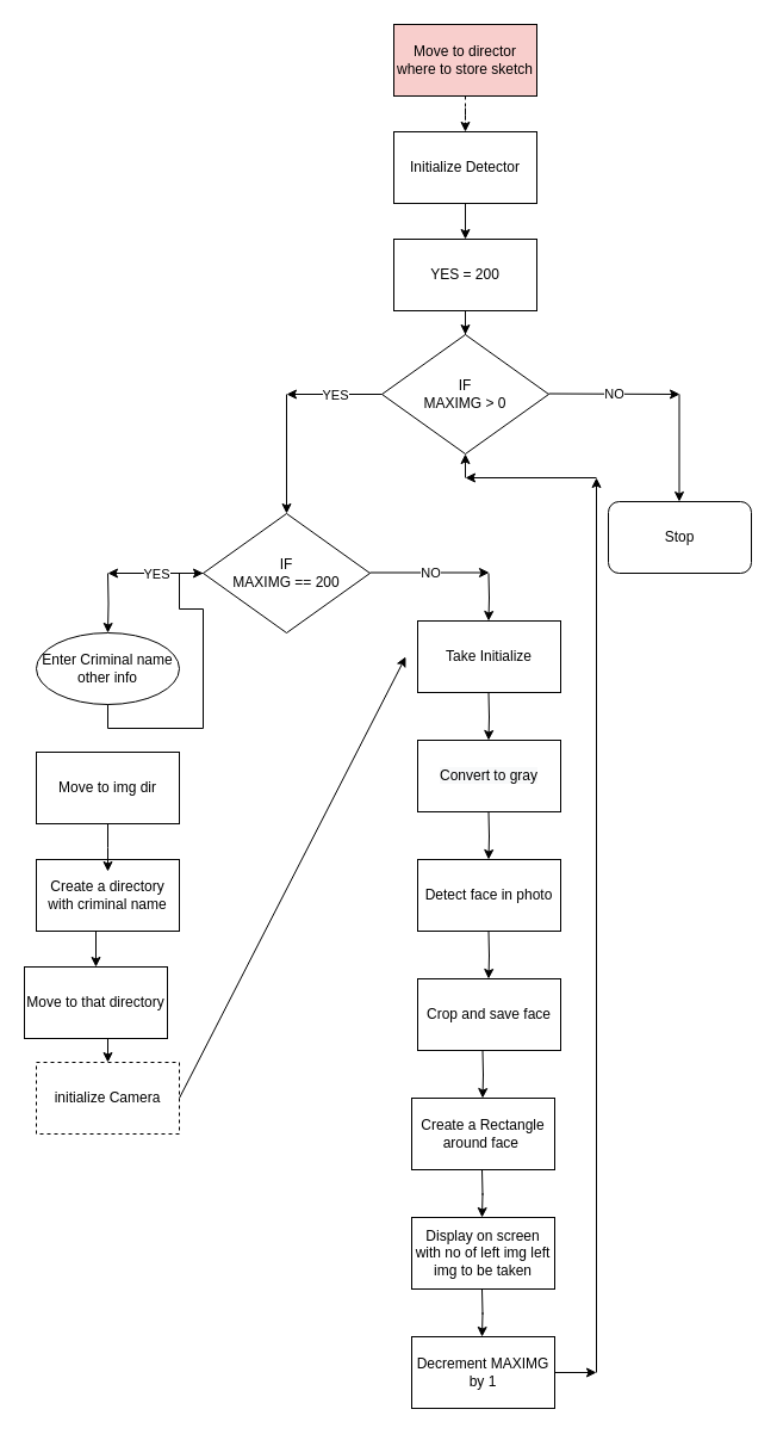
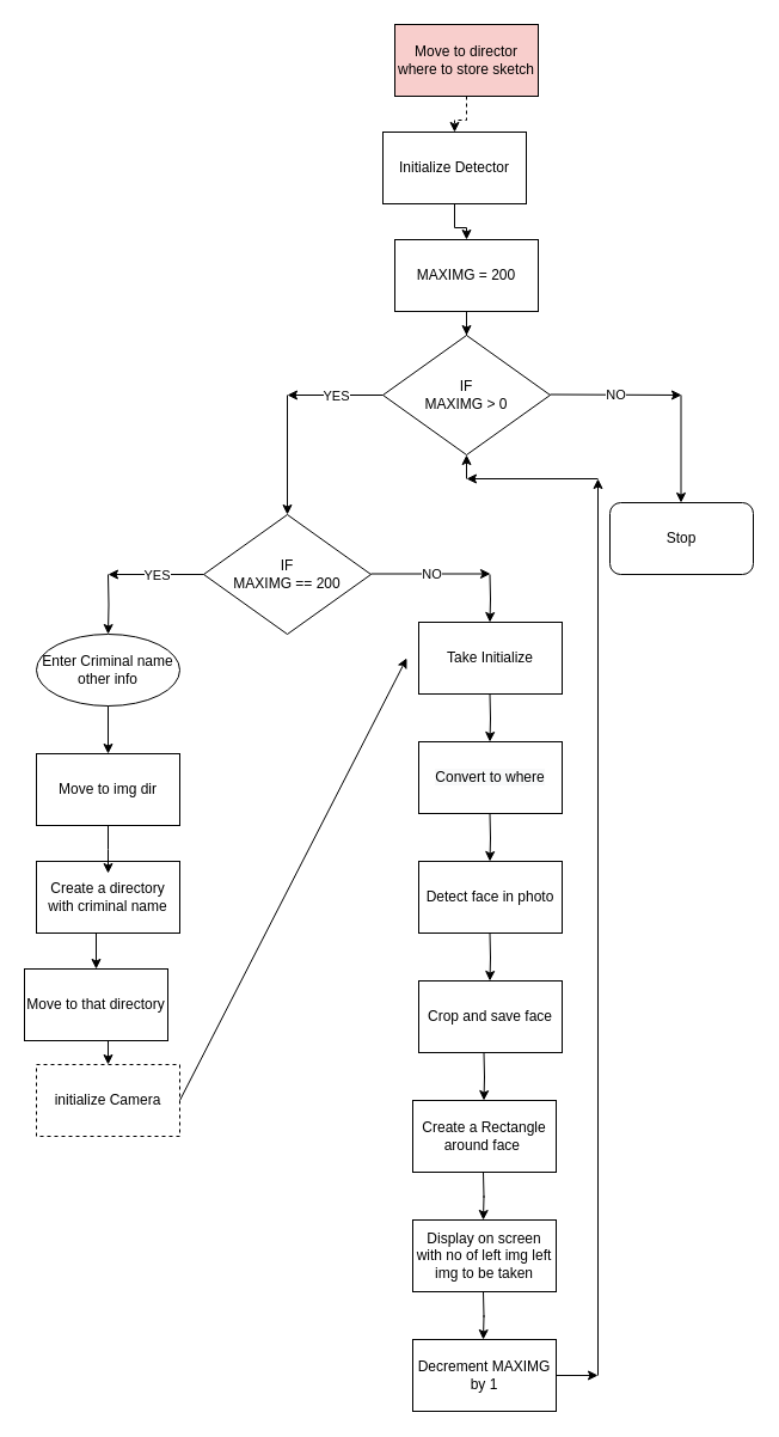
- <mxCell id="48" value="Initialize Detector" style="rounded=0;whiteSpace=wrap;html=1;" parent="1" vertex="1"><mxGeometry x="330" y="110" width="120" height="60" as="geometry" /></mxCell>
+ <mxCell id="48" value="Initialize Detector" style="rounded=0;whiteSpace=wrap;html=1;" parent="1" vertex="1"><mxGeometry x="320" y="110" width="120" height="60" as="geometry" /></mxCell>
- <mxCell id="5" value="YES = 200" style="rounded=0;whiteSpace=wrap;html=1;gradientColor=#ffffff;" parent="1" vertex="1"><mxGeometry x="330" y="200" width="120" height="60" as="geometry" /></mxCell>
+ <mxCell id="5" value="MAXIMG = 200" style="rounded=0;whiteSpace=wrap;html=1;gradientColor=#ffffff;" parent="1" vertex="1"><mxGeometry x="330" y="200" width="120" height="60" as="geometry" /></mxCell>
- <mxCell id="21" value="" style="edgeStyle=orthogonalEdgeStyle;rounded=0;orthogonalLoop=1;jettySize=auto;html=1;exitX=0.5;exitY=1;exitDx=0;exitDy=0;" parent="1" source="18" target="13" edge="1"><mxGeometry relative="1" as="geometry"><mxPoint x="89.5" y="580" as="sourcePoint" /><mxPoint x="89.5" y="620" as="targetPoint" /></mxGeometry></mxCell>
+ <mxCell id="21" value="" style="edgeStyle=orthogonalEdgeStyle;rounded=0;orthogonalLoop=1;jettySize=auto;html=1;entryX=0.5;entryY=0;entryDx=0;entryDy=0;exitX=0.5;exitY=1;exitDx=0;exitDy=0;" parent="1" source="18" target="50" edge="1"><mxGeometry relative="1" as="geometry"><mxPoint x="89.5" y="580" as="sourcePoint" /><mxPoint x="89.5" y="620" as="targetPoint" /></mxGeometry></mxCell>
- <mxCell id="26" value="&#10;&#10;&lt;span style=&quot;color: rgb(0, 0, 0); font-family: helvetica; font-size: 12px; font-style: normal; font-weight: 400; letter-spacing: normal; text-align: center; text-indent: 0px; text-transform: none; word-spacing: 0px; background-color: rgb(248, 249, 250); display: inline; float: none;&quot;&gt;Convert to gray&lt;/span&gt;&#10;&#10;" style="rounded=0;whiteSpace=wrap;html=1;gradientColor=#ffffff;" parent="1" vertex="1"><mxGeometry x="350" y="620" width="120" height="60" as="geometry" /></mxCell>
+ <mxCell id="26" value="&#10;&#10;&lt;span style=&quot;color: rgb(0, 0, 0); font-family: helvetica; font-size: 12px; font-style: normal; font-weight: 400; letter-spacing: normal; text-align: center; text-indent: 0px; text-transform: none; word-spacing: 0px; background-color: rgb(248, 249, 250); display: inline; float: none;&quot;&gt;Convert to where&lt;/span&gt;&#10;&#10;" style="rounded=0;whiteSpace=wrap;html=1;gradientColor=#ffffff;" parent="1" vertex="1"><mxGeometry x="350" y="620" width="120" height="60" as="geometry" /></mxCell>
